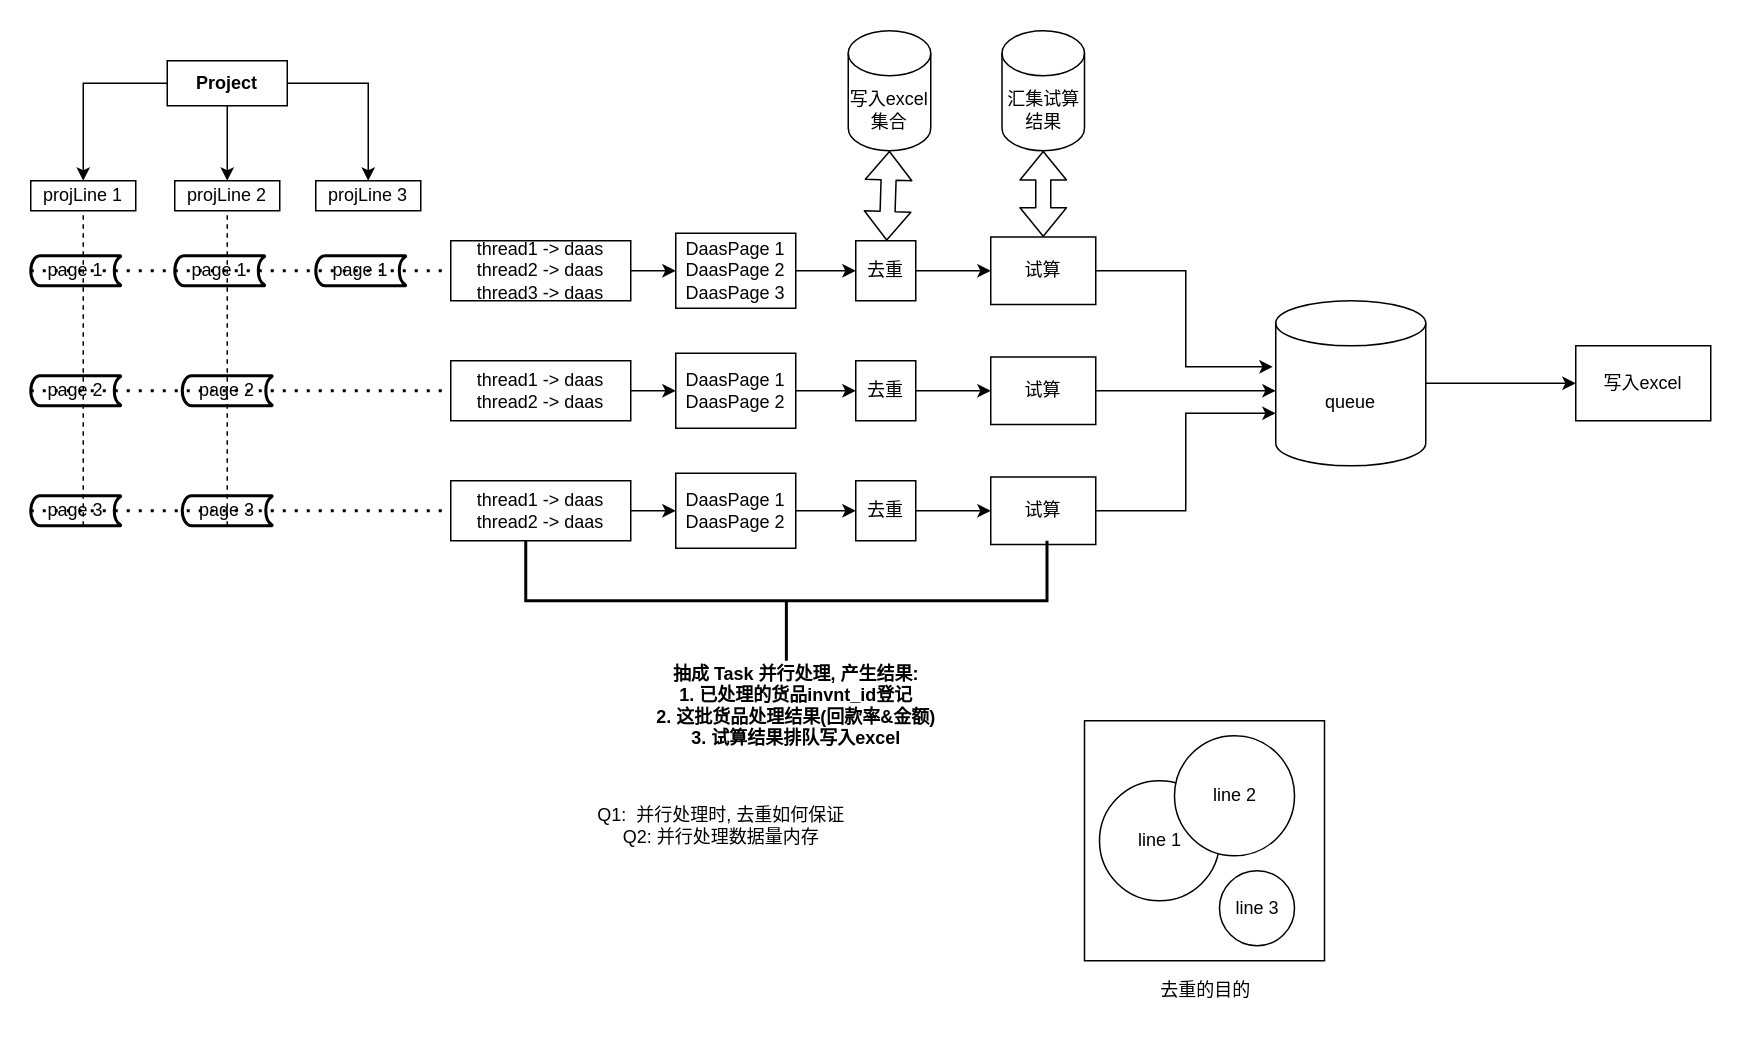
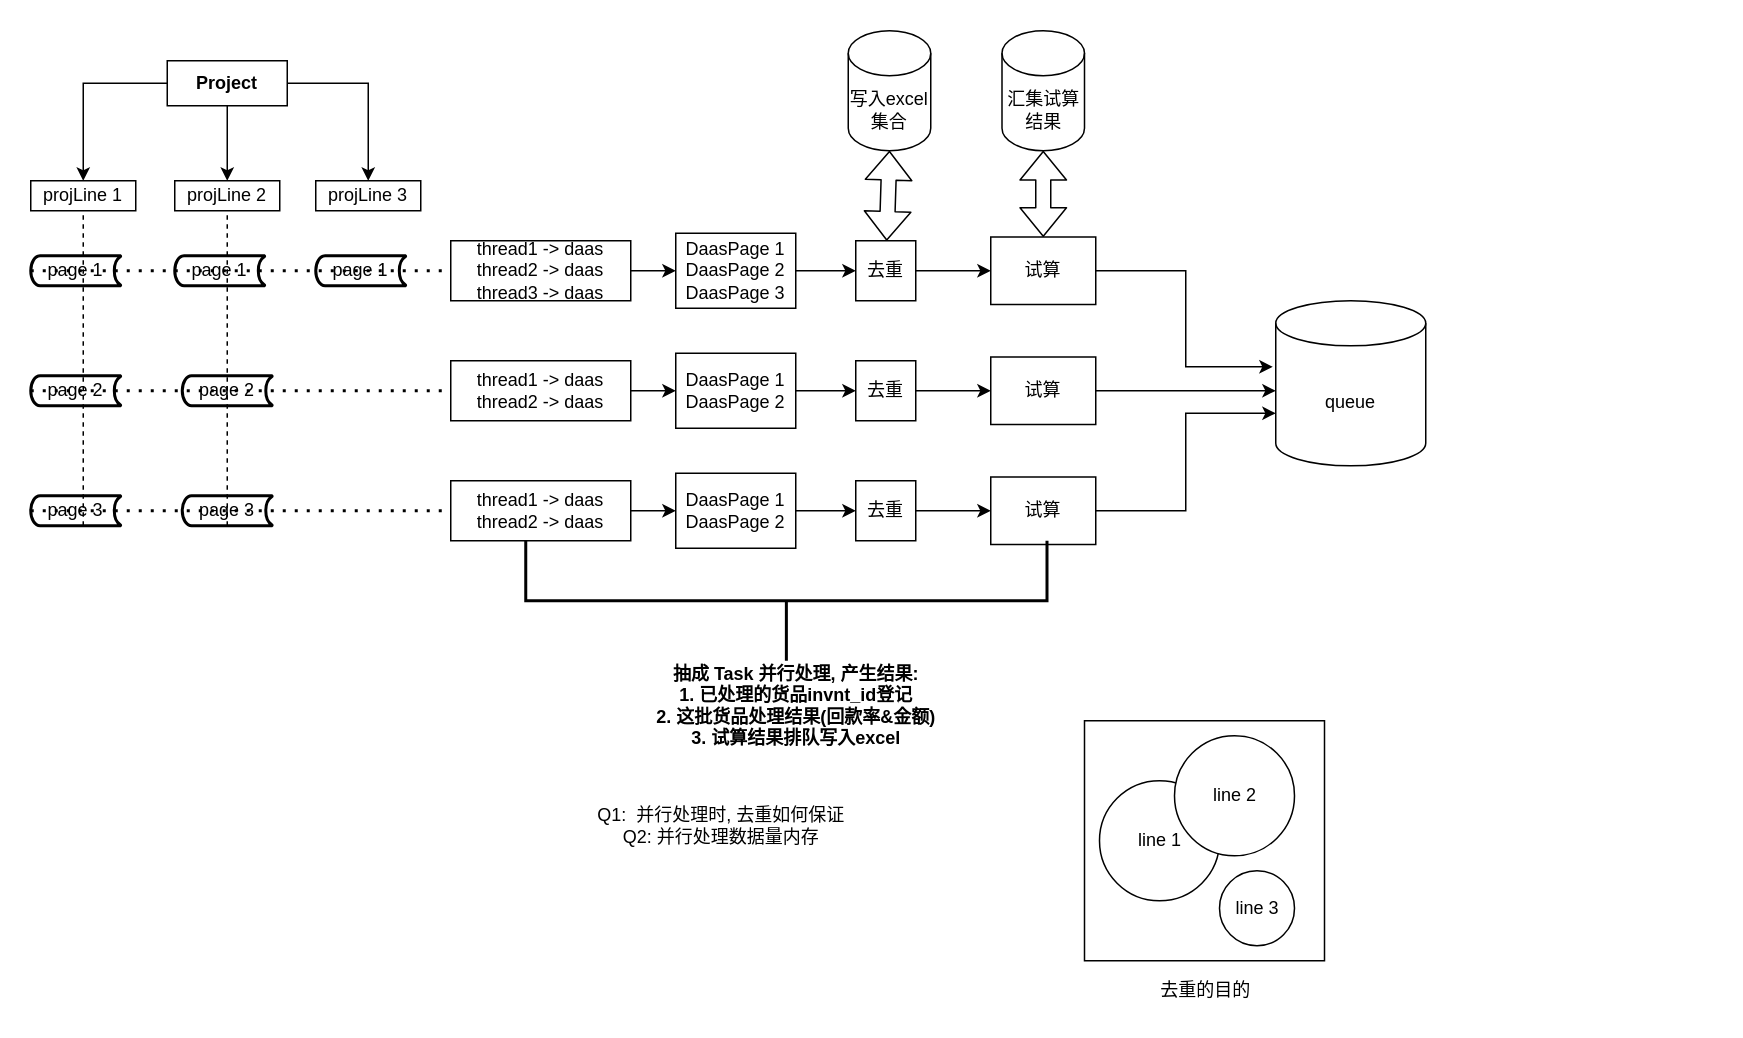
- <mxCell id="26" style="edgeStyle=orthogonalEdgeStyle;rounded=0;orthogonalLoop=1;jettySize=auto;html=1;exitX=1;exitY=0.5;exitDx=0;exitDy=0;exitPerimeter=0;entryX=0;entryY=0.5;entryDx=0;entryDy=0;" edge="1" parent="1" source="27" target="28"><mxGeometry relative="1" as="geometry" /></mxCell>
- <mxCell id="28" value="写入excel" style="rounded=0;whiteSpace=wrap;html=1;" vertex="1" parent="1"><mxGeometry x="1050" y="230" width="90" height="50" as="geometry" /></mxCell>
